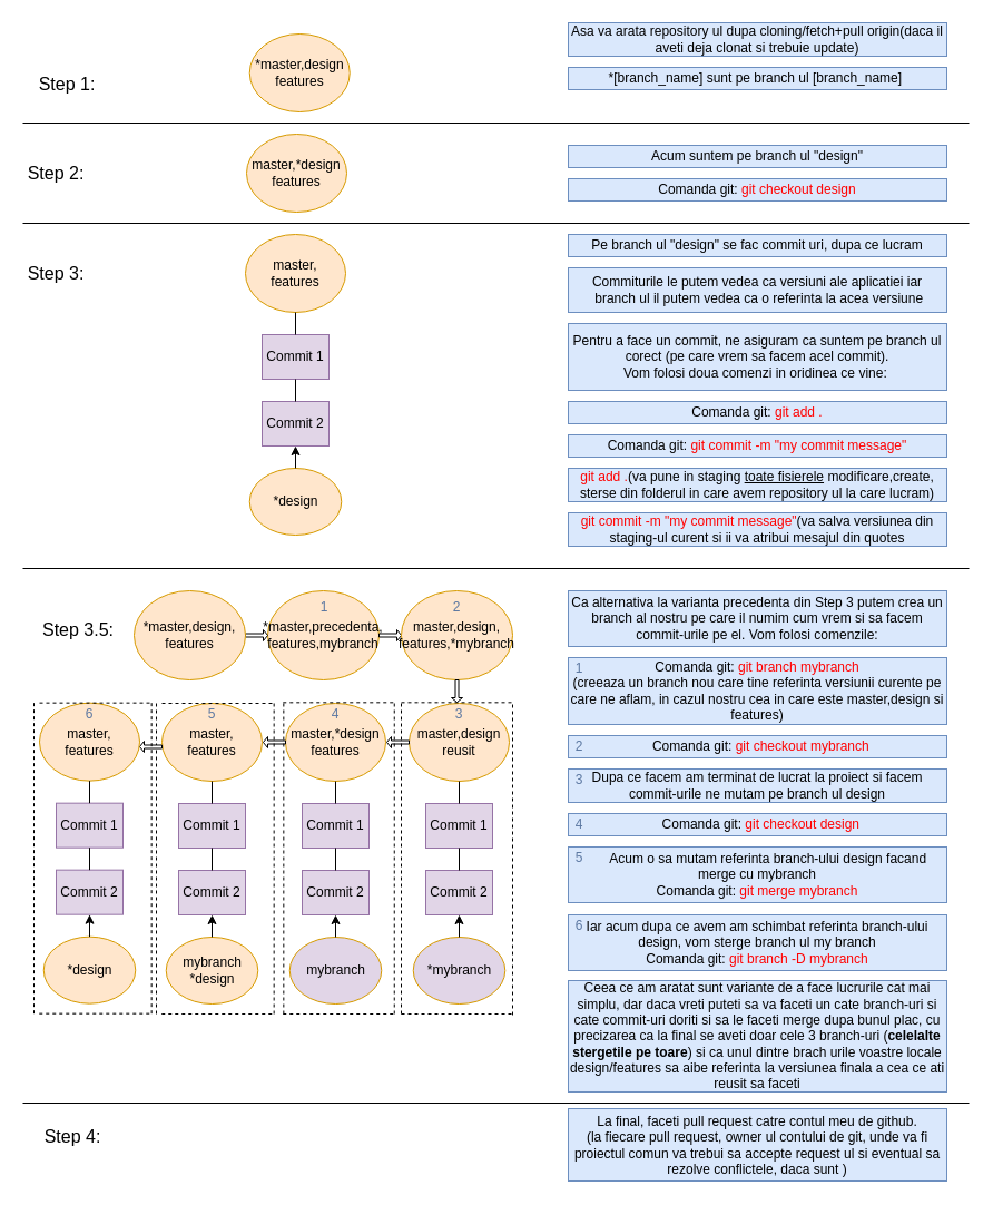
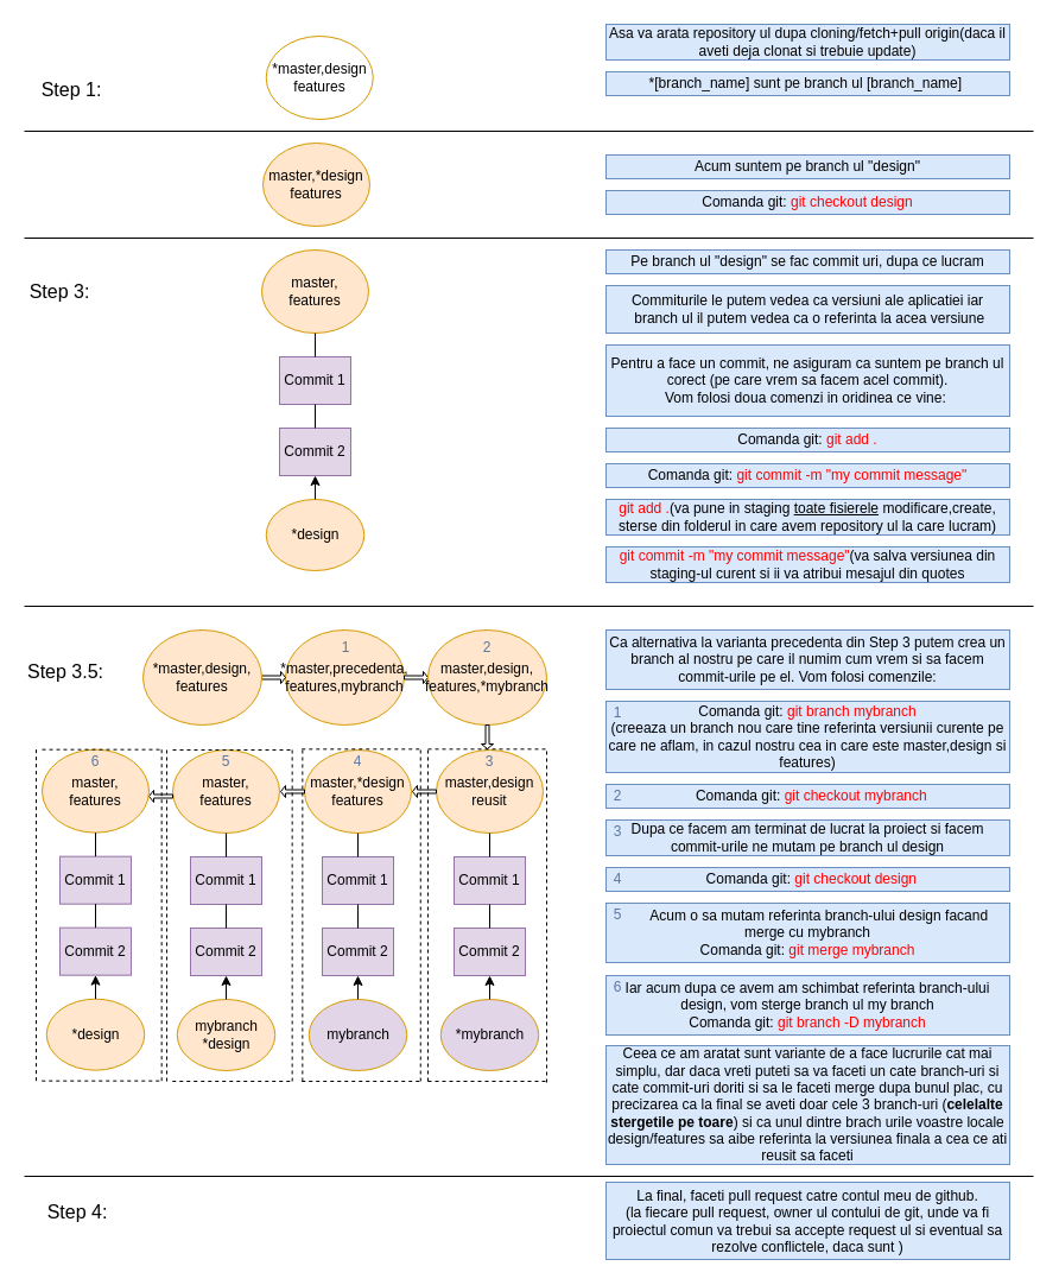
- <mxCell id="2" value="*master,design&lt;br&gt;features" style="ellipse;whiteSpace=wrap;html=1;fillColor=#ffe6cc;strokeColor=#d79b00;" vertex="1" parent="1"><mxGeometry x="223.75" y="30" width="90" height="70" as="geometry" /></mxCell>
+ <mxCell id="2" value="*master,design&lt;br&gt;features" style="ellipse;whiteSpace=wrap;html=1;fillColor=#ffffff;strokeColor=#d79b00;" vertex="1" parent="1"><mxGeometry x="223.75" y="30" width="90" height="70" as="geometry" /></mxCell>
- <mxCell id="8" value="&lt;font style=&quot;font-size: 16px&quot;&gt;Step 2:&lt;/font&gt;" style="text;html=1;strokeColor=none;fillColor=none;align=center;verticalAlign=middle;whiteSpace=wrap;rounded=0;" vertex="1" parent="1"><mxGeometry y="145" width="60" height="20" as="geometry" x="20" /></mxCell>
- <mxCell id="29" value="&lt;font style=&quot;font-size: 16px&quot;&gt;Step 3.5:&lt;/font&gt;" style="text;html=1;strokeColor=none;fillColor=none;align=center;verticalAlign=middle;whiteSpace=wrap;rounded=0;" vertex="1" parent="1"><mxGeometry x="35" y="555" width="70" height="20" as="geometry" /></mxCell>
+ <mxCell id="29" value="&lt;font style=&quot;font-size: 16px&quot;&gt;Step 3.5:&lt;/font&gt;" style="text;html=1;strokeColor=none;fillColor=none;align=center;verticalAlign=middle;whiteSpace=wrap;rounded=0;" vertex="1" parent="1"><mxGeometry y="555" width="70" height="20" as="geometry" x="20" /></mxCell>
